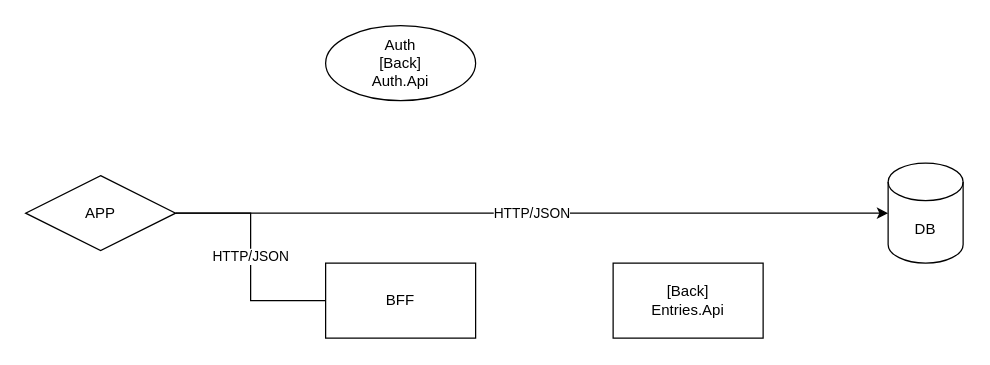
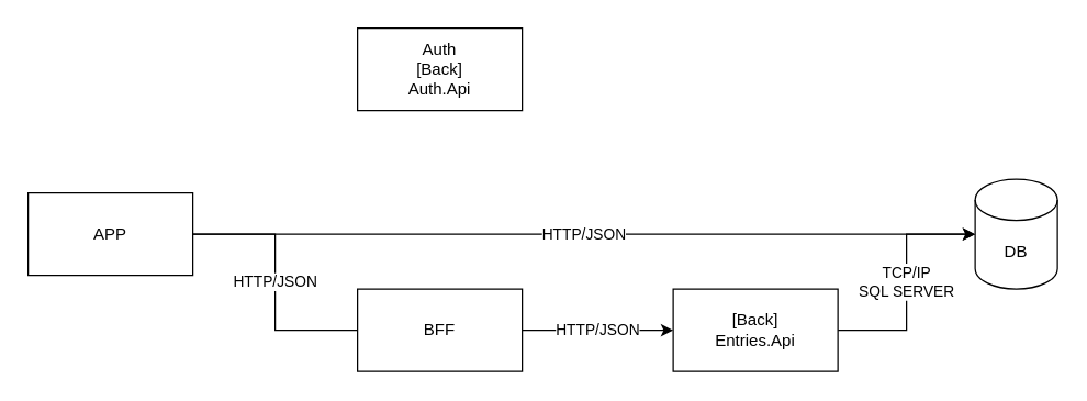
- <mxCell id="7" value="Auth&lt;br&gt;[Back]&lt;br&gt;Auth.Api" style="ellipse;whiteSpace=wrap;html=1;" vertex="1" parent="1"><mxGeometry x="260" y="20" width="120" height="60" as="geometry" /></mxCell>
+ <mxCell id="7" value="Auth&lt;br&gt;[Back]&lt;br&gt;Auth.Api" style="rounded=0;whiteSpace=wrap;html=1;" vertex="1" parent="1"><mxGeometry x="260" y="20" width="120" height="60" as="geometry" /></mxCell>
- <mxCell id="4" value="APP" style="rhombus;whiteSpace=wrap;html=1;" vertex="1" parent="1"><mxGeometry x="20" y="140" width="120" height="60" as="geometry" /></mxCell>
+ <mxCell id="4" value="APP" style="rounded=0;whiteSpace=wrap;html=1;" vertex="1" parent="1"><mxGeometry x="20" y="140" width="120" height="60" as="geometry" /></mxCell>
+ <mxCell id="5" value="HTTP/JSON" style="edgeStyle=orthogonalEdgeStyle;rounded=0;orthogonalLoop=1;jettySize=auto;html=1;entryX=0;entryY=0.5;entryDx=0;entryDy=0;" edge="1" parent="1" source="6" target="9"><mxGeometry relative="1" as="geometry" /></mxCell>
+ <mxCell id="8" value="TCP/IP&lt;br&gt;SQL SERVER" style="edgeStyle=orthogonalEdgeStyle;rounded=0;orthogonalLoop=1;jettySize=auto;html=1;entryX=0;entryY=0.5;entryDx=0;entryDy=0;entryPerimeter=0;" edge="1" parent="1" source="9" target="10"><mxGeometry relative="1" as="geometry" /></mxCell>
